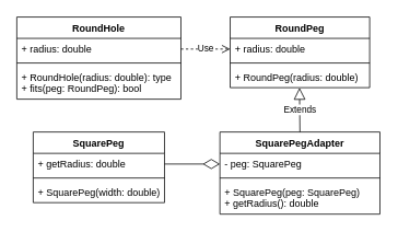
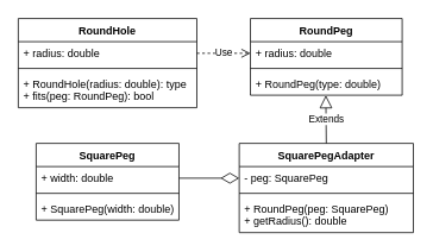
- <mxCell id="9" value="+ RoundPeg(radius: double)" style="text;strokeColor=none;fillColor=none;align=left;verticalAlign=top;spacingLeft=4;spacingRight=4;overflow=hidden;rotatable=0;points=[[0,0.5],[1,0.5]];portConstraint=eastwest;" vertex="1" parent="6"><mxGeometry y="60" width="170" height="26" as="geometry" /></mxCell>
+ <mxCell id="9" value="+ RoundPeg(type: double)" style="text;strokeColor=none;fillColor=none;align=left;verticalAlign=top;spacingLeft=4;spacingRight=4;overflow=hidden;rotatable=0;points=[[0,0.5],[1,0.5]];portConstraint=eastwest;" vertex="1" parent="6"><mxGeometry y="60" width="170" height="26" as="geometry" /></mxCell>
- <mxCell id="11" value="+ getRadius: double" style="text;strokeColor=none;fillColor=none;align=left;verticalAlign=top;spacingLeft=4;spacingRight=4;overflow=hidden;rotatable=0;points=[[0,0.5],[1,0.5]];portConstraint=eastwest;" vertex="1" parent="10"><mxGeometry y="26" width="160" height="26" as="geometry" /></mxCell>
+ <mxCell id="11" value="+ width: double" style="text;strokeColor=none;fillColor=none;align=left;verticalAlign=top;spacingLeft=4;spacingRight=4;overflow=hidden;rotatable=0;points=[[0,0.5],[1,0.5]];portConstraint=eastwest;" vertex="1" parent="10"><mxGeometry y="26" width="160" height="26" as="geometry" /></mxCell>
- <mxCell id="17" value="+ SquarePeg(peg: SquarePeg)&#10;+ getRadius(): double" style="text;strokeColor=none;fillColor=none;align=left;verticalAlign=top;spacingLeft=4;spacingRight=4;overflow=hidden;rotatable=0;points=[[0,0.5],[1,0.5]];portConstraint=eastwest;" vertex="1" parent="14"><mxGeometry y="60" width="195" height="40" as="geometry" /></mxCell>
+ <mxCell id="17" value="+ RoundPeg(peg: SquarePeg)&#10;+ getRadius(): double" style="text;strokeColor=none;fillColor=none;align=left;verticalAlign=top;spacingLeft=4;spacingRight=4;overflow=hidden;rotatable=0;points=[[0,0.5],[1,0.5]];portConstraint=eastwest;" vertex="1" parent="14"><mxGeometry y="60" width="195" height="40" as="geometry" /></mxCell>
